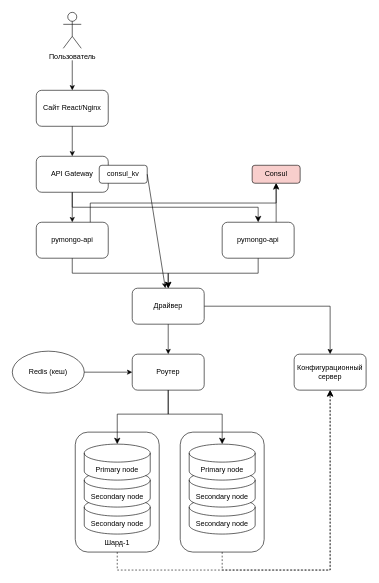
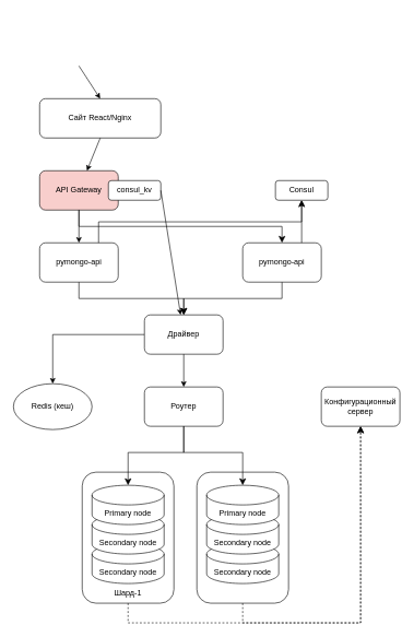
- <mxCell id="38" value="Пользователь" style="shape=umlActor;verticalLabelPosition=bottom;verticalAlign=top;html=1;outlineConnect=0;" parent="1" vertex="1"><mxGeometry x="105" y="20" width="30" height="60" as="geometry" /></mxCell>
- <mxCell id="36" value="Сайт React/Nginx" style="rounded=1;whiteSpace=wrap;html=1;" parent="1" vertex="1"><mxGeometry x="60" y="150" width="120" height="60" as="geometry" /></mxCell>
+ <mxCell id="36" value="Сайт React/Nginx" style="rounded=1;whiteSpace=wrap;html=1;" parent="1" vertex="1"><mxGeometry x="60" y="150" width="185" height="60" as="geometry" /></mxCell>
- <mxCell id="26" value="API Gateway" style="rounded=1;whiteSpace=wrap;html=1;" parent="1" vertex="1"><mxGeometry x="60" y="260" width="120" height="60" as="geometry" /></mxCell>
+ <mxCell id="26" value="API Gateway" style="rounded=1;whiteSpace=wrap;html=1;fillColor=#f8cecc;" parent="1" vertex="1"><mxGeometry x="60" y="260" width="120" height="60" as="geometry" /></mxCell>
- <mxCell id="28" value="Consul" style="rounded=1;whiteSpace=wrap;html=1;fillColor=#f8cecc;" parent="1" vertex="1"><mxGeometry x="420" y="275" width="80" height="30" as="geometry" /></mxCell>
+ <mxCell id="28" value="Consul" style="rounded=1;whiteSpace=wrap;html=1;" parent="1" vertex="1"><mxGeometry x="420" y="275" width="80" height="30" as="geometry" /></mxCell>
- <mxCell id="4" style="edgeStyle=orthogonalEdgeStyle;rounded=0;orthogonalLoop=1;jettySize=auto;html=1;" parent="1" source="5" target="8" edge="1"><mxGeometry relative="1" as="geometry" /></mxCell>
+ <mxCell id="4" style="edgeStyle=orthogonalEdgeStyle;rounded=0;orthogonalLoop=1;jettySize=auto;html=1;entryX=0.5;entryY=0;entryDx=0;entryDy=0;" parent="1" source="5" target="23" edge="1"><mxGeometry relative="1" as="geometry" /></mxCell>
- <mxCell id="24" value="" style="endArrow=classic;html=1;rounded=0;exitX=1;exitY=0.5;exitDx=0;exitDy=0;" parent="1" source="23" target="6" edge="1"><mxGeometry width="50" height="50" relative="1" as="geometry"><mxPoint x="310" y="560" as="sourcePoint" /><mxPoint x="360" y="510" as="targetPoint" /></mxGeometry></mxCell>
